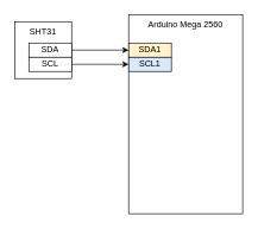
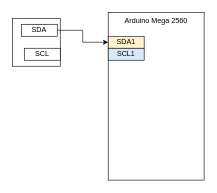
- <mxCell id="5" value="SHT31" style="rounded=0;whiteSpace=wrap;html=1;verticalAlign=top;" vertex="1" parent="1"><mxGeometry x="20" y="30" width="80" height="80" as="geometry" /></mxCell>
+ <mxCell id="5" value="SHT91" style="rounded=0;whiteSpace=wrap;html=1;verticalAlign=top;" vertex="1" parent="1"><mxGeometry x="20" y="30" width="80" height="80" as="geometry" /></mxCell>
- <mxCell id="7" value="SDA" style="rounded=0;whiteSpace=wrap;html=1;" vertex="1" parent="1"><mxGeometry x="40" y="60" width="60" height="20" as="geometry" /></mxCell>
+ <mxCell id="7" value="SDA" style="rounded=0;whiteSpace=wrap;html=1;" vertex="1" parent="1"><mxGeometry x="35" y="40" width="60" height="20" as="geometry" /></mxCell>
- <mxCell id="8" style="edgeStyle=orthogonalEdgeStyle;rounded=0;orthogonalLoop=1;jettySize=auto;html=1;exitX=1;exitY=0.5;exitDx=0;exitDy=0;entryX=0;entryY=0.5;entryDx=0;entryDy=0;" edge="1" parent="1" source="9" target="4"><mxGeometry relative="1" as="geometry" /></mxCell>
